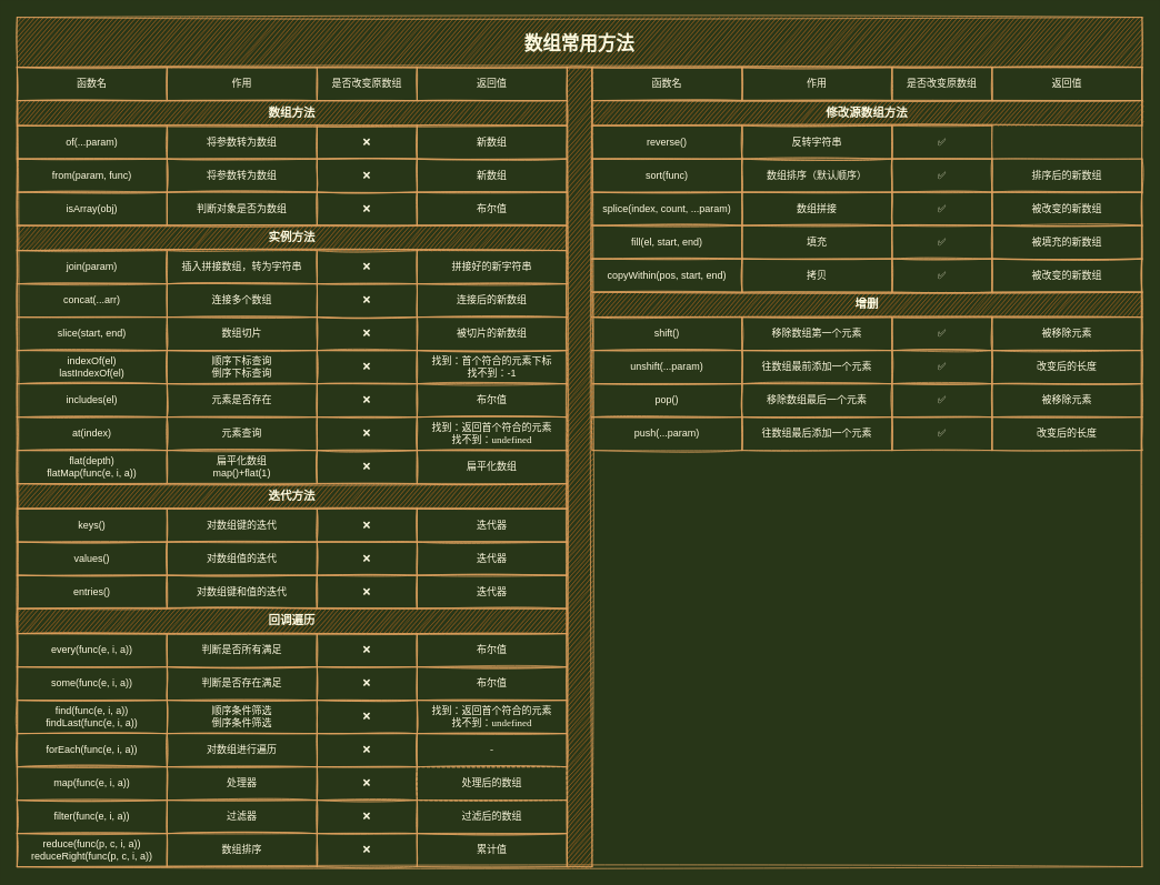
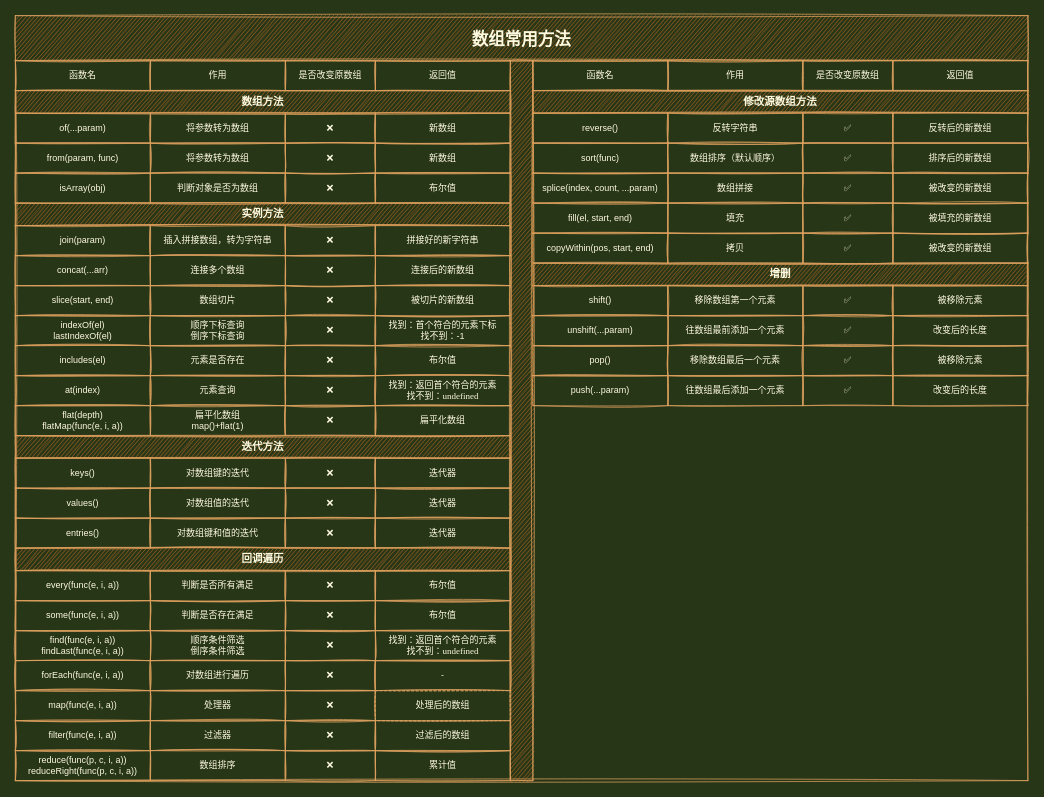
+ <mxCell id="35" value="&lt;span style=&quot;font-family: &amp;quot;Apple Color Emoji&amp;quot;, &amp;quot;Segoe UI Emoji&amp;quot;, NotoColorEmoji, &amp;quot;Noto Color Emoji&amp;quot;, &amp;quot;Segoe UI Symbol&amp;quot;, &amp;quot;Android Emoji&amp;quot;, EmojiSymbols; line-height: 1em; font-size: 1em;&quot; aria-label=&quot;❌&quot; role=&quot;image&quot;&gt;反转后的新数组&lt;/span&gt;" style="rounded=0;whiteSpace=wrap;html=1;sketch=1;fontColor=#FEFAE0;strokeColor=#DDA15E;fillColor=none;" parent="2" vertex="1"><mxGeometry x="1170" y="130" width="180" height="40" as="geometry" /></mxCell>
